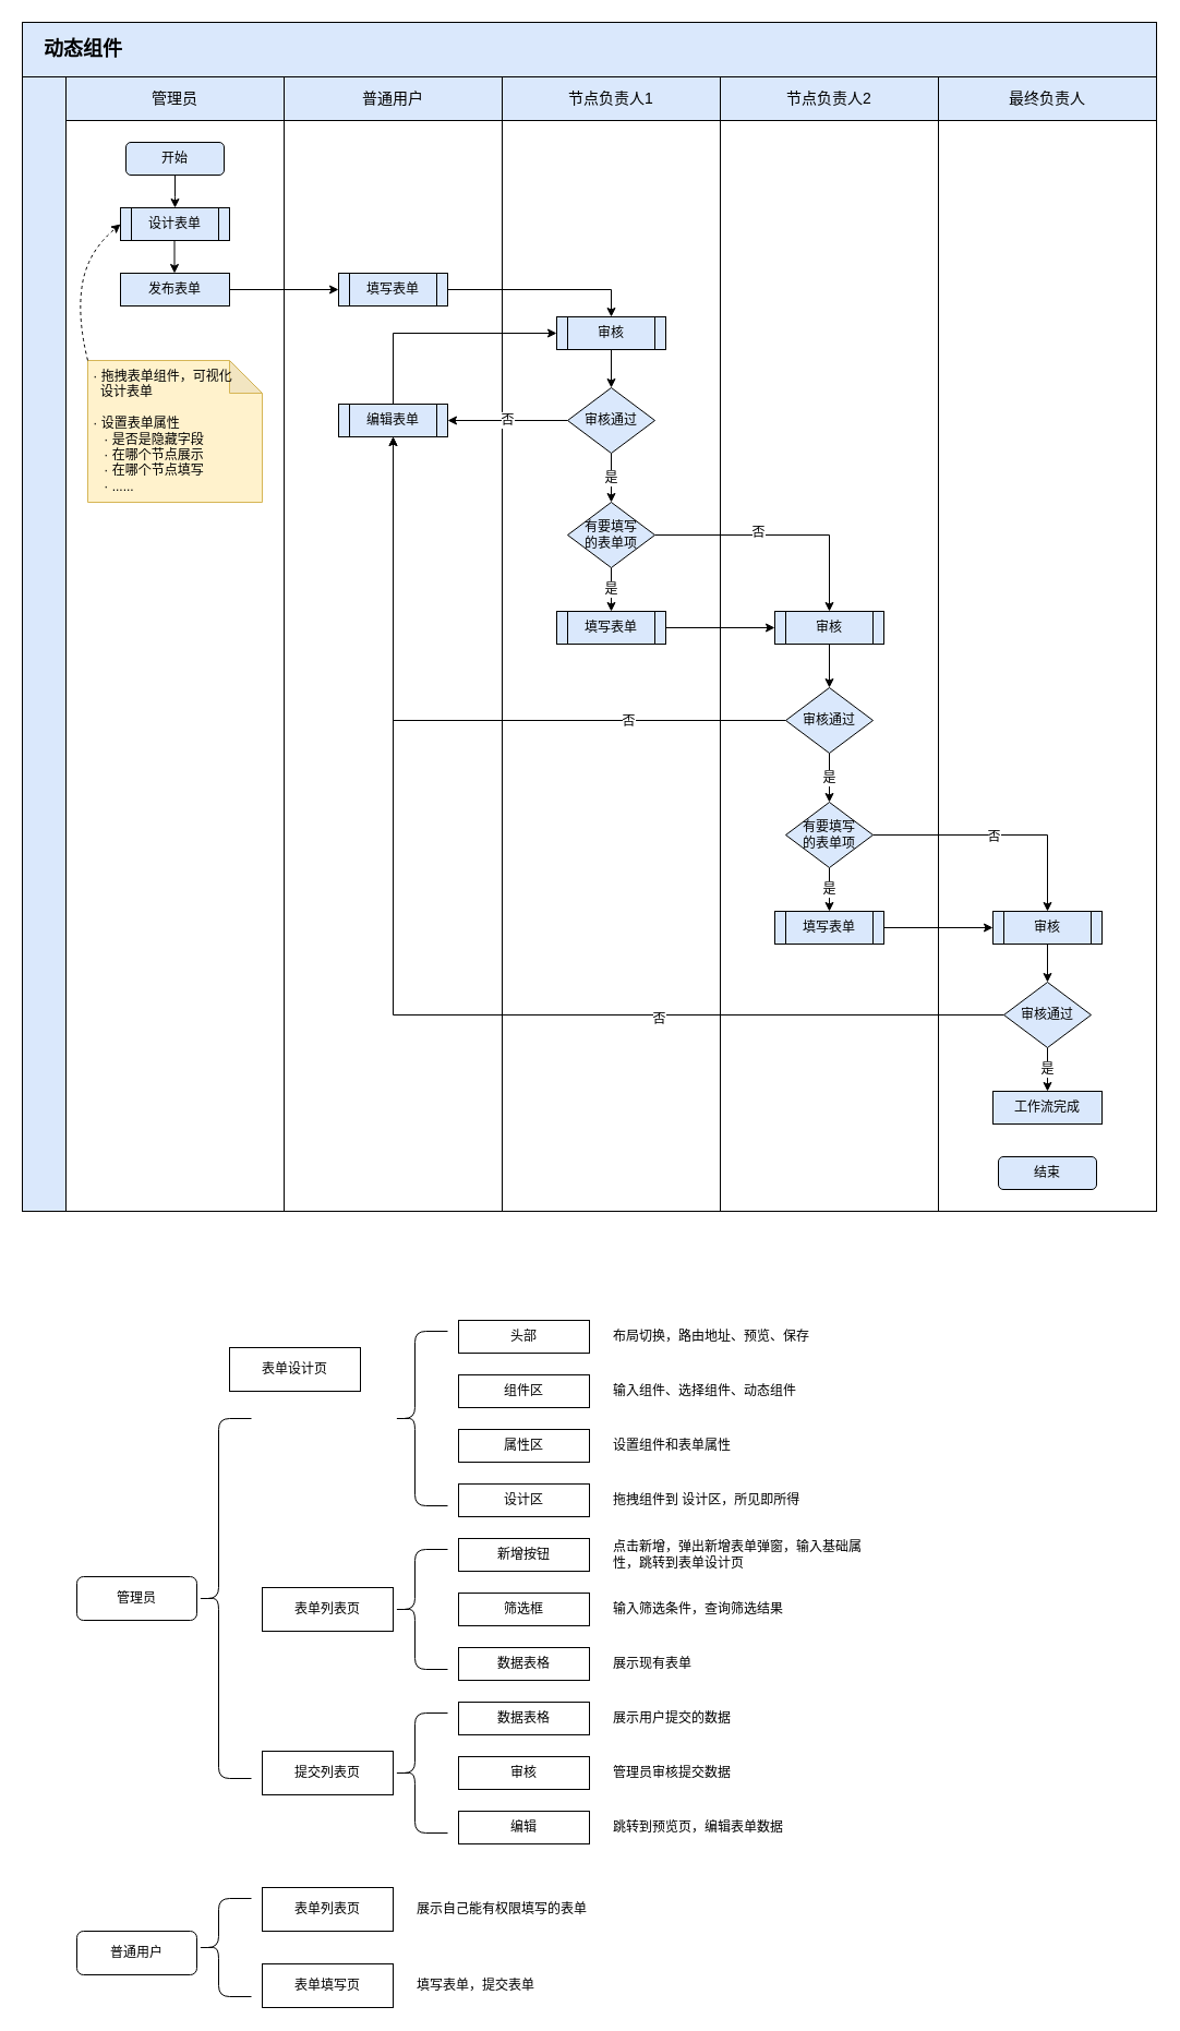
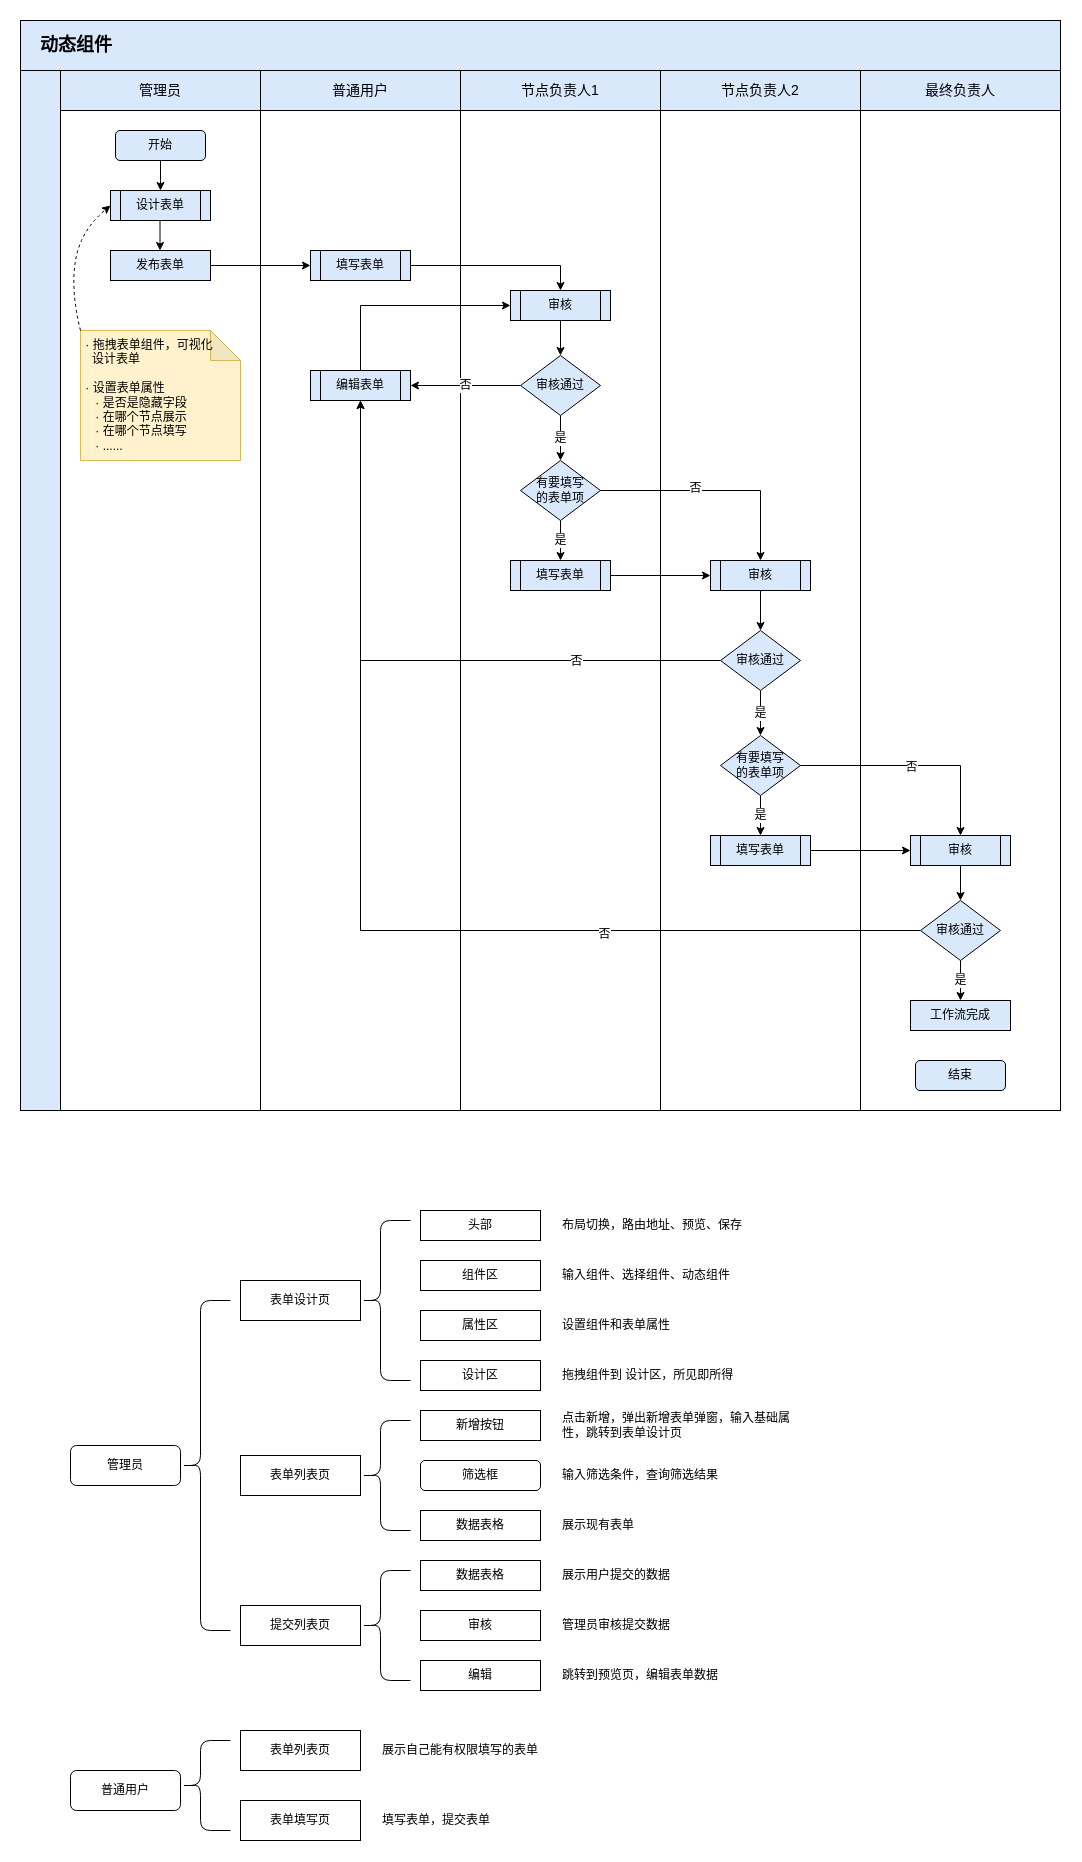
- <mxCell id="4" value="表单设计页" style="rounded=0;whiteSpace=wrap;html=1;sketch=0;" parent="1" vertex="1"><mxGeometry x="210" y="1235" width="120" height="40" as="geometry" /></mxCell>
+ <mxCell id="4" value="表单设计页" style="rounded=0;whiteSpace=wrap;html=1;sketch=0;" parent="1" vertex="1"><mxGeometry x="240" y="1280" width="120" height="40" as="geometry" /></mxCell>
- <mxCell id="17" value="筛选框" style="rounded=0;whiteSpace=wrap;html=1;sketch=0;" parent="1" vertex="1"><mxGeometry x="420" y="1460" width="120" height="30" as="geometry" /></mxCell>
+ <mxCell id="17" value="筛选框" style="whiteSpace=wrap;html=1;sketch=0;rounded=1;" parent="1" vertex="1"><mxGeometry x="420" y="1460" width="120" height="30" as="geometry" /></mxCell>
